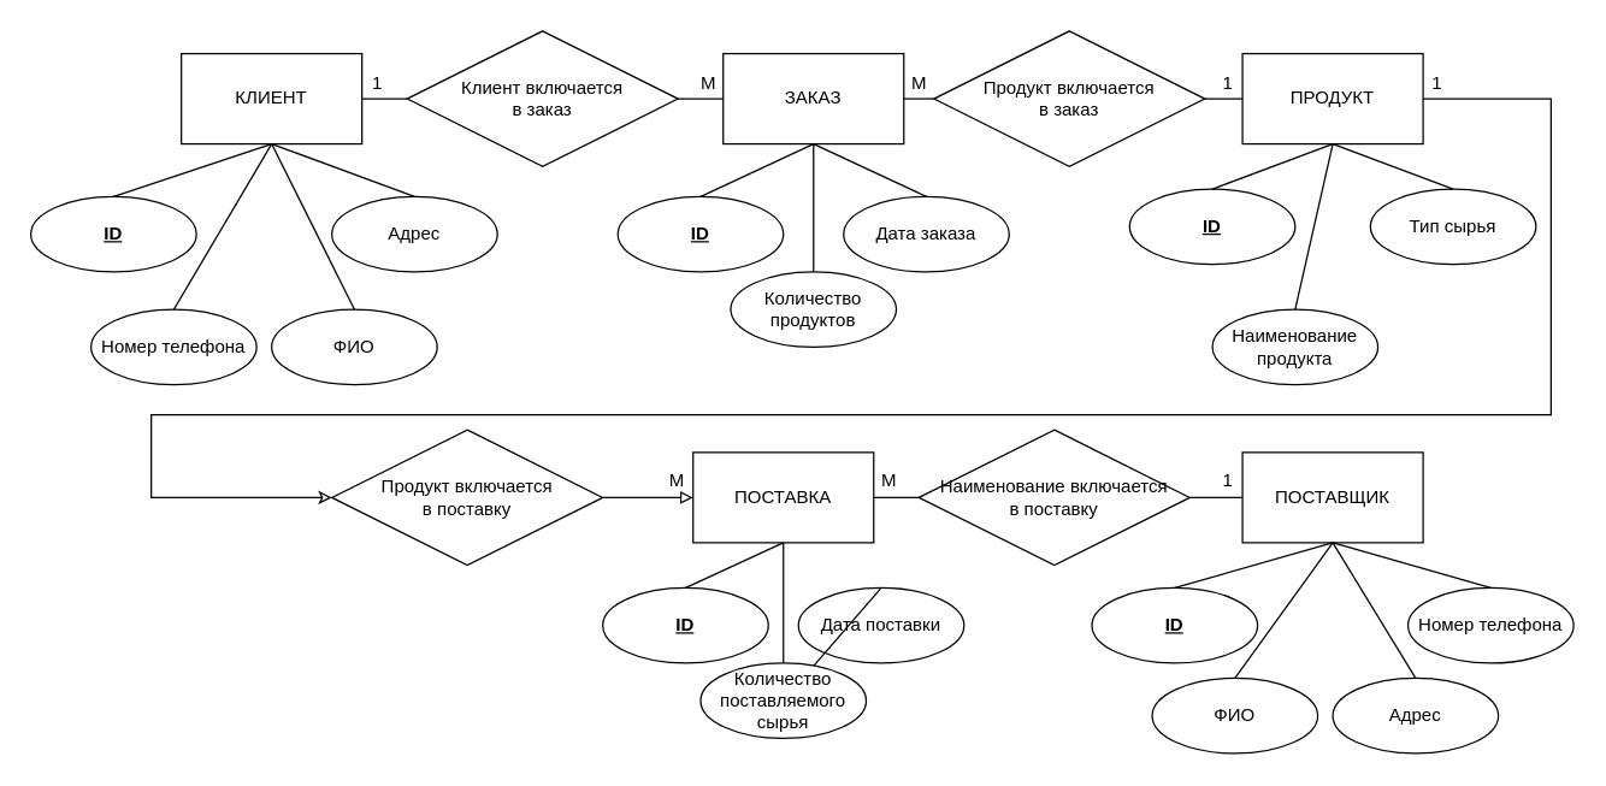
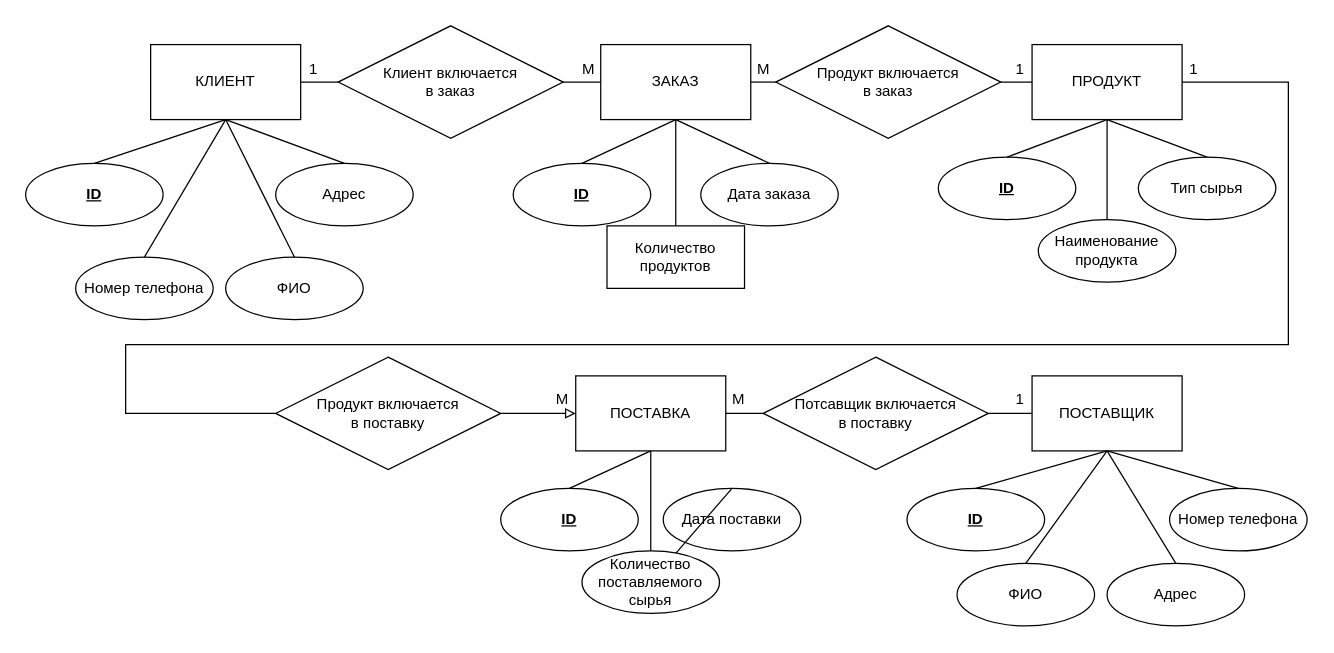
- <mxCell id="24" value="Количество продуктов" style="ellipse;whiteSpace=wrap;html=1;" parent="1" vertex="1"><mxGeometry x="485" y="180" width="110" height="50" as="geometry" /></mxCell>
+ <mxCell id="24" value="Количество продуктов" style="whiteSpace=wrap;html=1;rounded=0;" parent="1" vertex="1"><mxGeometry x="485" y="180" width="110" height="50" as="geometry" /></mxCell>
- <mxCell id="11" value="Наименование продукта" style="ellipse;whiteSpace=wrap;html=1;" parent="1" vertex="1"><mxGeometry x="805" y="205" width="110" height="50" as="geometry" /></mxCell>
+ <mxCell id="11" value="Наименование продукта" style="ellipse;whiteSpace=wrap;html=1;" parent="1" vertex="1"><mxGeometry x="830" y="175" width="110" height="50" as="geometry" /></mxCell>
- <mxCell id="3" style="edgeStyle=orthogonalEdgeStyle;rounded=0;orthogonalLoop=1;jettySize=auto;html=1;exitX=1;exitY=0.5;exitDx=0;exitDy=0;entryX=0;entryY=0.5;entryDx=0;entryDy=0;endArrow=classic;endFill=0;" parent="1" source="4" target="53" edge="1"><mxGeometry relative="1" as="geometry"><Array as="points"><mxPoint x="1030" y="65" /><mxPoint x="1030" y="275" /><mxPoint x="100" y="275" /><mxPoint x="100" y="330" /></Array></mxGeometry></mxCell>
+ <mxCell id="3" style="edgeStyle=orthogonalEdgeStyle;rounded=0;orthogonalLoop=1;jettySize=auto;html=1;exitX=1;exitY=0.5;exitDx=0;exitDy=0;entryX=0;entryY=0.5;entryDx=0;entryDy=0;endArrow=none;endFill=0;" parent="1" source="4" target="53" edge="1"><mxGeometry relative="1" as="geometry"><Array as="points"><mxPoint x="1030" y="65" /><mxPoint x="1030" y="275" /><mxPoint x="100" y="275" /><mxPoint x="100" y="330" /></Array></mxGeometry></mxCell>
- <mxCell id="56" value="Наименование включается&lt;br&gt;в поставку" style="rhombus;whiteSpace=wrap;html=1;" parent="1" vertex="1"><mxGeometry x="610" y="285" width="180" height="90" as="geometry" /></mxCell>
+ <mxCell id="56" value="Потсавщик включается&lt;br&gt;в поставку" style="rhombus;whiteSpace=wrap;html=1;" parent="1" vertex="1"><mxGeometry x="610" y="285" width="180" height="90" as="geometry" /></mxCell>
